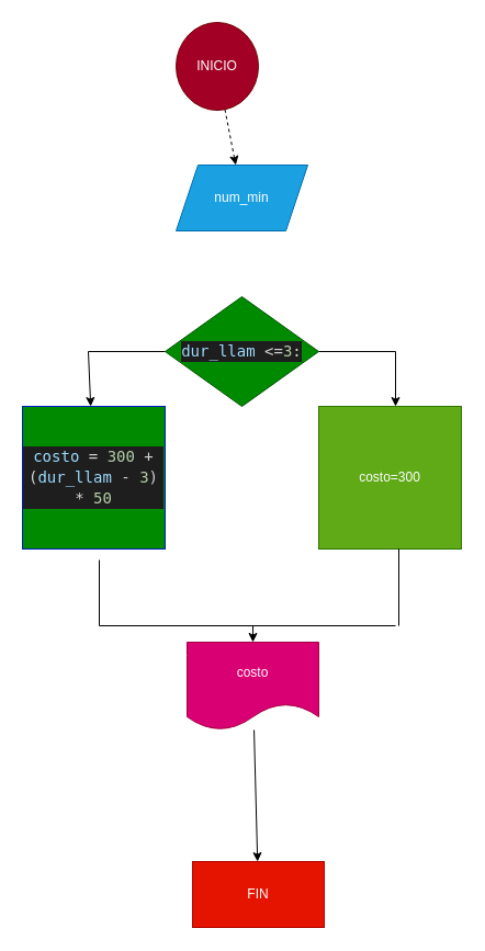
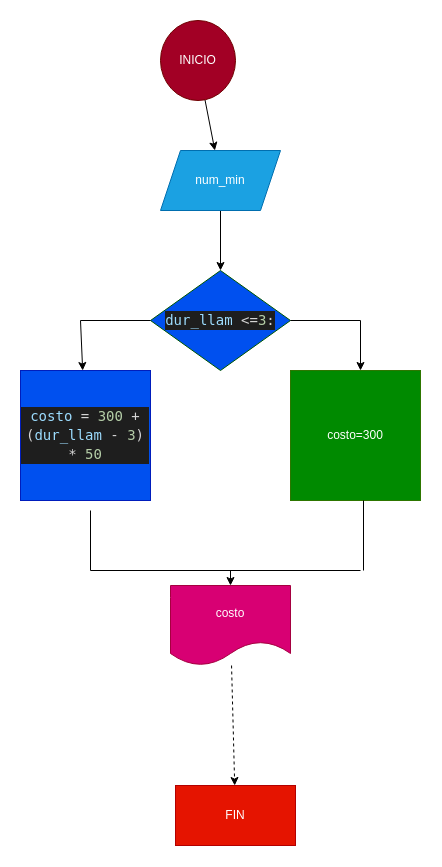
- <mxCell id="2" value="" style="edgeStyle=none;html=1;dashed=1;" edge="1" parent="1" source="3" target="5"><mxGeometry relative="1" as="geometry" /></mxCell>
+ <mxCell id="2" value="" style="edgeStyle=none;html=1;" edge="1" parent="1" source="3" target="5"><mxGeometry relative="1" as="geometry" /></mxCell>
+ <mxCell id="4" value="" style="edgeStyle=none;html=1;" edge="1" parent="1" source="5" target="6"><mxGeometry relative="1" as="geometry" /></mxCell>
- <mxCell id="6" value="&lt;div style=&quot;color: rgb(212, 212, 212); background-color: rgb(30, 30, 30); font-family: &amp;quot;Droid Sans Mono&amp;quot;, &amp;quot;monospace&amp;quot;, monospace; font-size: 14px; line-height: 19px;&quot;&gt;&lt;span style=&quot;color: #9cdcfe;&quot;&gt;dur_llam&lt;/span&gt;  &amp;lt;=&lt;span style=&quot;color: #b5cea8;&quot;&gt;3&lt;/span&gt;:&lt;/div&gt;" style="rhombus;whiteSpace=wrap;html=1;fillColor=#008a00;fontColor=#ffffff;strokeColor=#005700;" vertex="1" parent="1"><mxGeometry x="150" y="270" width="140" height="100" as="geometry" /></mxCell>
+ <mxCell id="6" value="&lt;div style=&quot;color: rgb(212, 212, 212); background-color: rgb(30, 30, 30); font-family: &amp;quot;Droid Sans Mono&amp;quot;, &amp;quot;monospace&amp;quot;, monospace; font-size: 14px; line-height: 19px;&quot;&gt;&lt;span style=&quot;color: #9cdcfe;&quot;&gt;dur_llam&lt;/span&gt;  &amp;lt;=&lt;span style=&quot;color: #b5cea8;&quot;&gt;3&lt;/span&gt;:&lt;/div&gt;" style="rhombus;whiteSpace=wrap;html=1;fillColor=#0050ef;fontColor=#ffffff;strokeColor=#005700;" vertex="1" parent="1"><mxGeometry x="150" y="270" width="140" height="100" as="geometry" /></mxCell>
- <mxCell id="8" value="&lt;div style=&quot;color: rgb(212, 212, 212); background-color: rgb(30, 30, 30); font-family: &amp;quot;Droid Sans Mono&amp;quot;, &amp;quot;monospace&amp;quot;, monospace; font-size: 14px; line-height: 19px;&quot;&gt;&lt;div&gt;&lt;span style=&quot;color: #9cdcfe;&quot;&gt;costo&lt;/span&gt; = &lt;span style=&quot;color: #b5cea8;&quot;&gt;300&lt;/span&gt; + (&lt;span style=&quot;color: #9cdcfe;&quot;&gt;dur_llam&lt;/span&gt; - &lt;span style=&quot;color: #b5cea8;&quot;&gt;3&lt;/span&gt;) * &lt;span style=&quot;color: #b5cea8;&quot;&gt;50&lt;/span&gt;&lt;/div&gt;&lt;/div&gt;" style="whiteSpace=wrap;html=1;aspect=fixed;rotation=0;fillColor=#008a00;fontColor=#ffffff;strokeColor=#001DBC;" vertex="1" parent="1"><mxGeometry x="20" y="370" width="130" height="130" as="geometry" /></mxCell>
+ <mxCell id="8" value="&lt;div style=&quot;color: rgb(212, 212, 212); background-color: rgb(30, 30, 30); font-family: &amp;quot;Droid Sans Mono&amp;quot;, &amp;quot;monospace&amp;quot;, monospace; font-size: 14px; line-height: 19px;&quot;&gt;&lt;div&gt;&lt;span style=&quot;color: #9cdcfe;&quot;&gt;costo&lt;/span&gt; = &lt;span style=&quot;color: #b5cea8;&quot;&gt;300&lt;/span&gt; + (&lt;span style=&quot;color: #9cdcfe;&quot;&gt;dur_llam&lt;/span&gt; - &lt;span style=&quot;color: #b5cea8;&quot;&gt;3&lt;/span&gt;) * &lt;span style=&quot;color: #b5cea8;&quot;&gt;50&lt;/span&gt;&lt;/div&gt;&lt;/div&gt;" style="whiteSpace=wrap;html=1;aspect=fixed;rotation=0;fillColor=#0050ef;fontColor=#ffffff;strokeColor=#001DBC;" vertex="1" parent="1"><mxGeometry x="20" y="370" width="130" height="130" as="geometry" /></mxCell>
- <mxCell id="10" value="costo=300" style="whiteSpace=wrap;html=1;aspect=fixed;rotation=0;fillColor=#60a917;fontColor=#ffffff;strokeColor=#2D7600;" vertex="1" parent="1"><mxGeometry x="290" y="370" width="130" height="130" as="geometry" /></mxCell>
+ <mxCell id="10" value="costo=300" style="whiteSpace=wrap;html=1;aspect=fixed;rotation=0;fillColor=#008a00;fontColor=#ffffff;strokeColor=#2D7600;" vertex="1" parent="1"><mxGeometry x="290" y="370" width="130" height="130" as="geometry" /></mxCell>
- <mxCell id="16" value="" style="edgeStyle=none;html=1;" edge="1" parent="1" source="17" target="18"><mxGeometry relative="1" as="geometry" /></mxCell>
+ <mxCell id="16" value="" style="edgeStyle=none;html=1;dashed=1;" edge="1" parent="1" source="17" target="18"><mxGeometry relative="1" as="geometry" /></mxCell>
